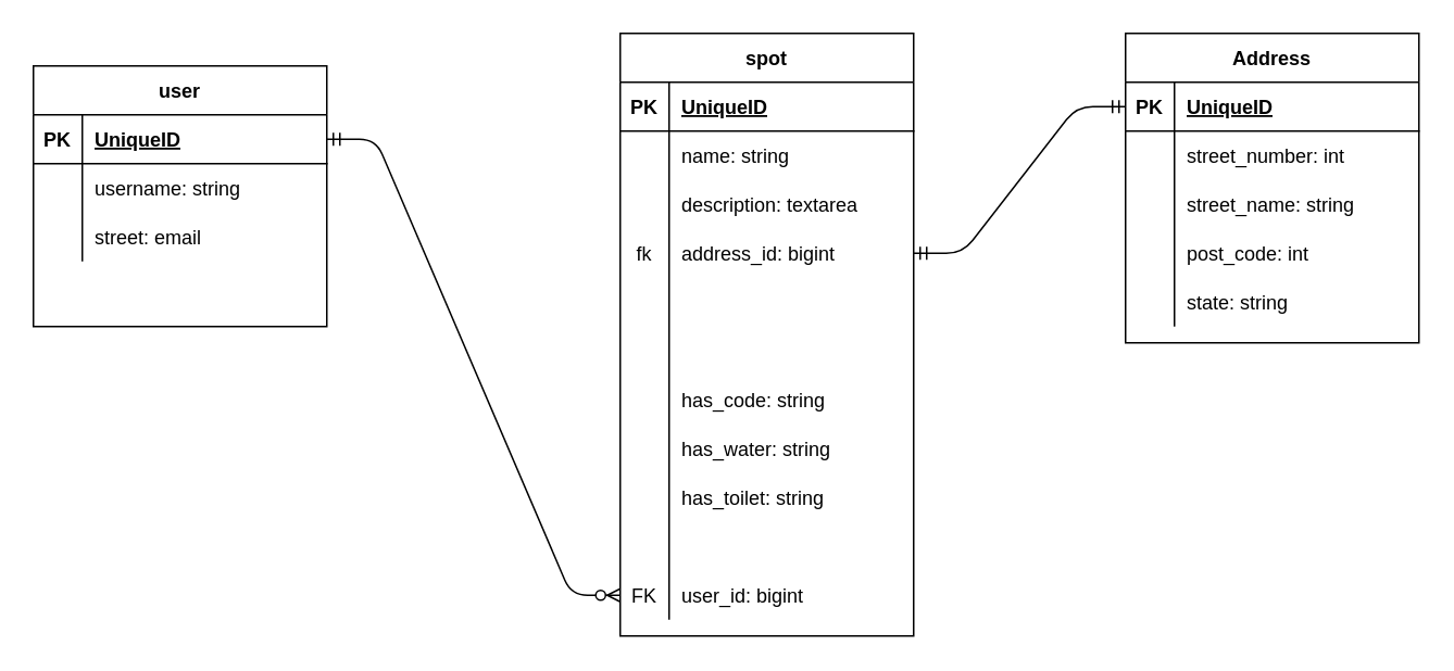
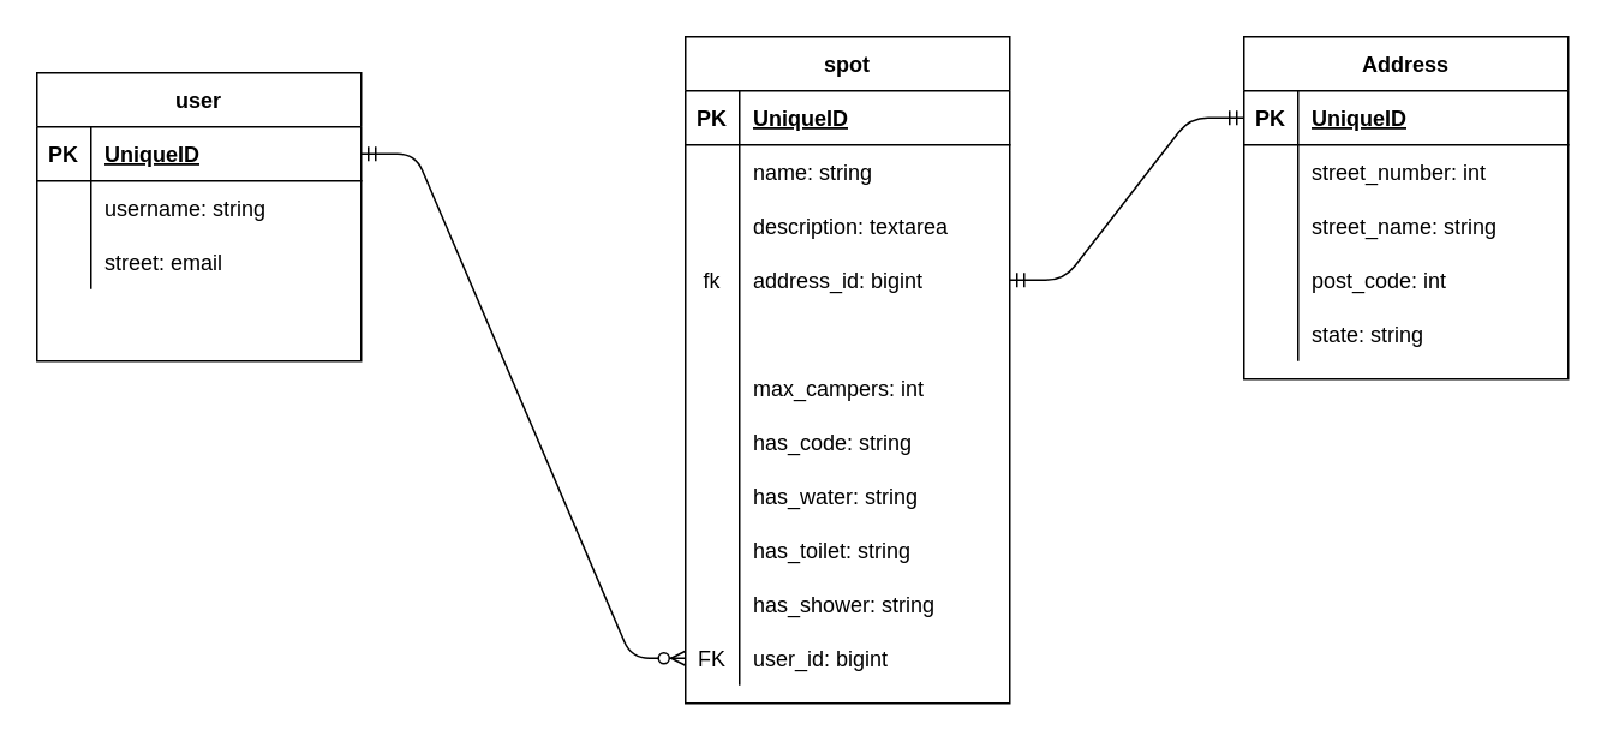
+ <mxCell id="19" value="max_campers: int" style="shape=partialRectangle;connectable=0;fillColor=none;top=0;left=0;bottom=0;right=0;align=left;spacingLeft=6;overflow=hidden;" vertex="1" parent="17"><mxGeometry x="30" width="150" height="30" as="geometry" /></mxCell>
+ <mxCell id="31" value="has_shower: string" style="shape=partialRectangle;connectable=0;fillColor=none;top=0;left=0;bottom=0;right=0;align=left;spacingLeft=6;overflow=hidden;" vertex="1" parent="29"><mxGeometry x="30" width="150" height="30" as="geometry" /></mxCell>
